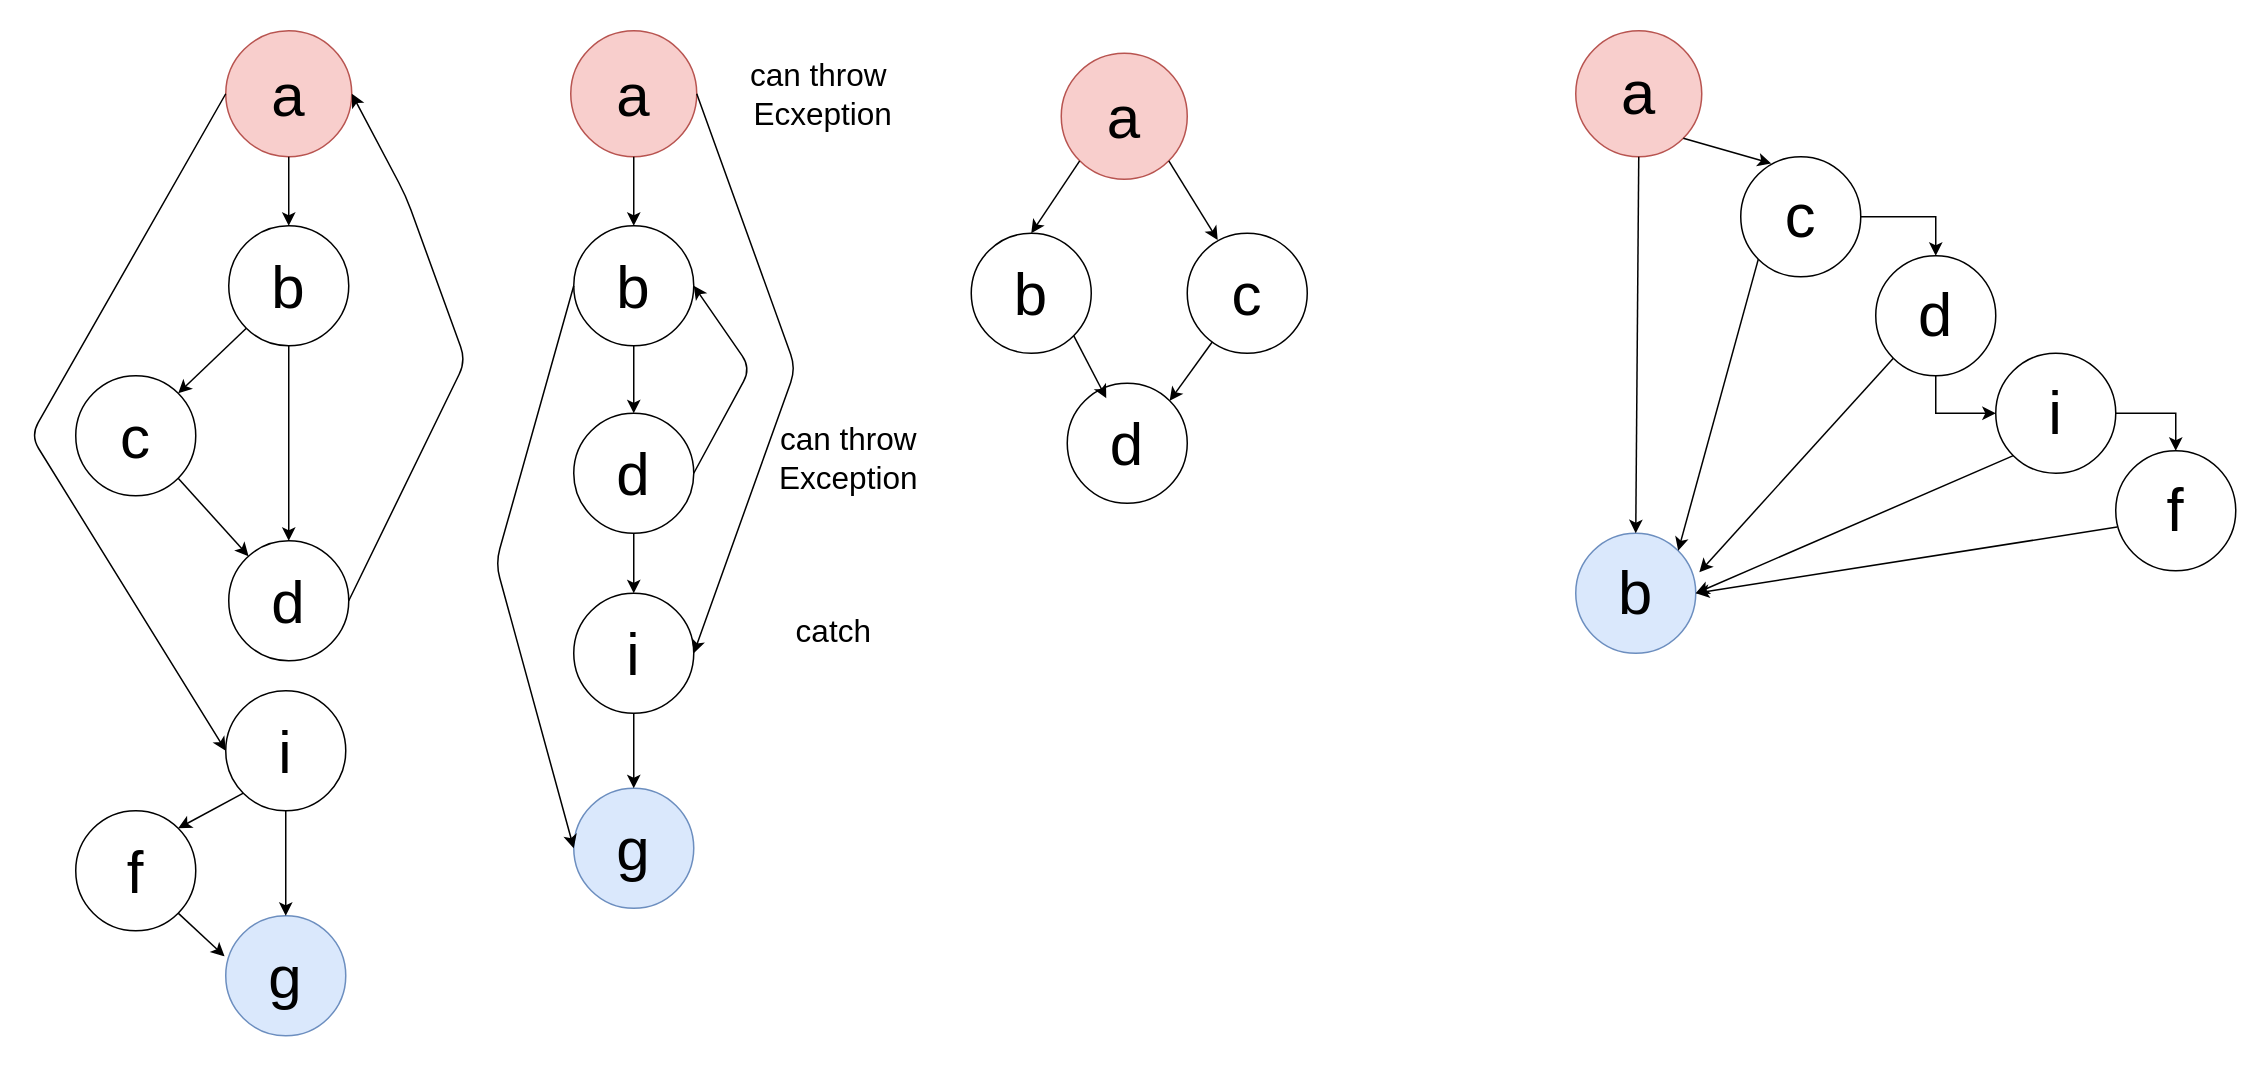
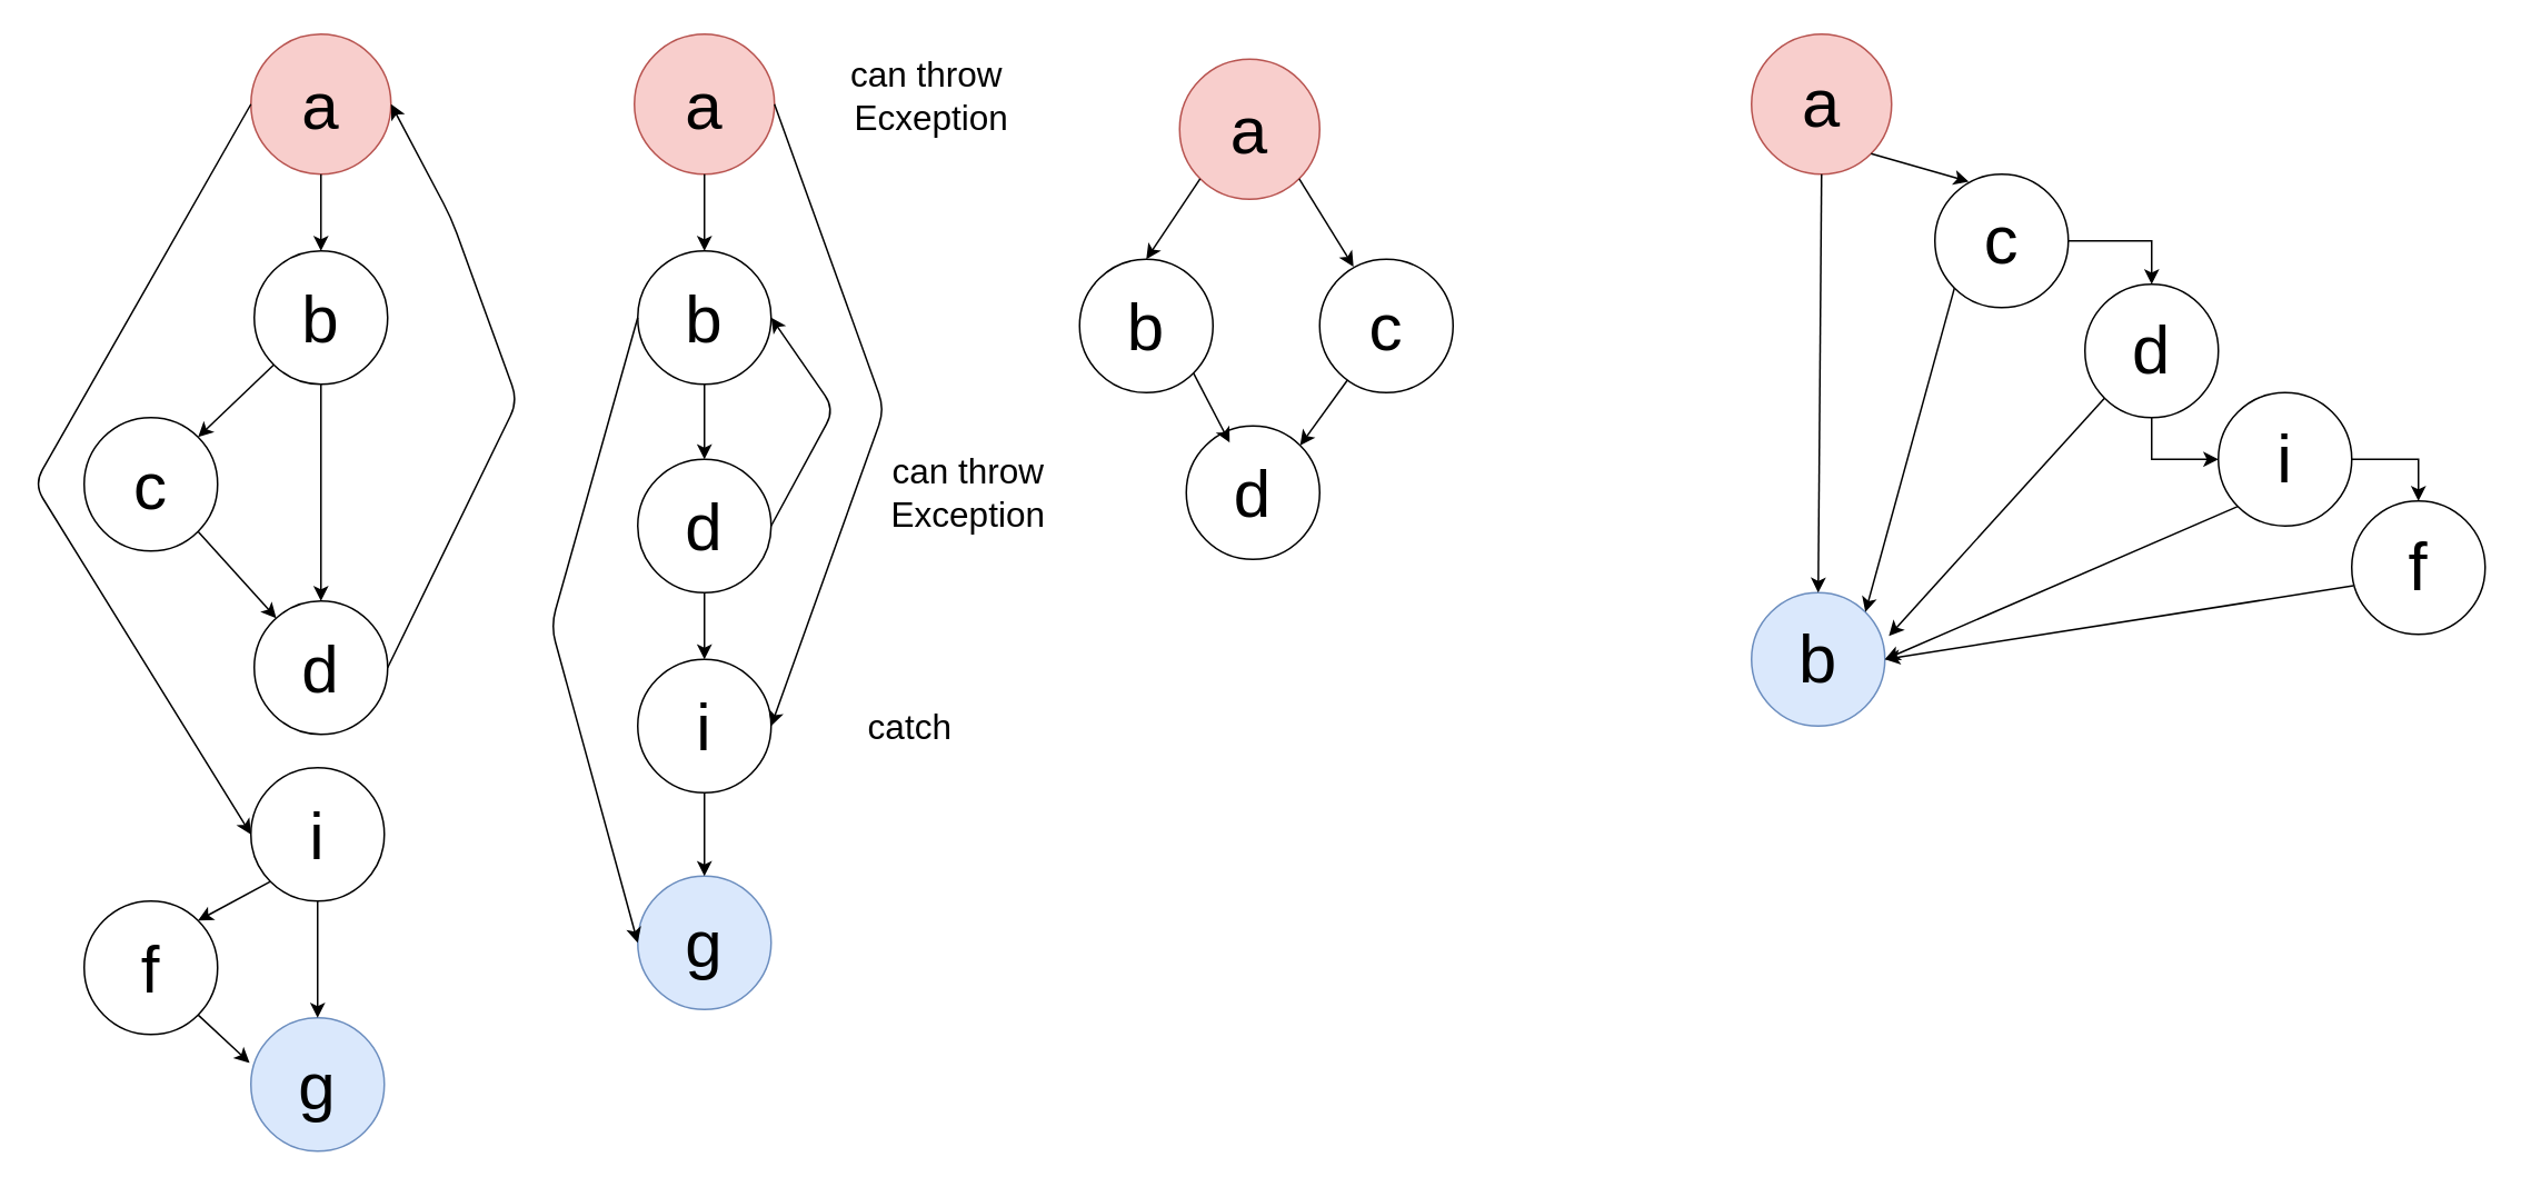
- <mxCell id="31" value="can throw&lt;br&gt;&amp;nbsp;Ecxeption" style="text;html=1;align=center;verticalAlign=middle;resizable=0;points=[];autosize=1;fontSize=21;" vertex="1" parent="1"><mxGeometry x="490" y="32" width="110" height="60" as="geometry" /></mxCell>
+ <mxCell id="31" value="can throw&lt;br&gt;&amp;nbsp;Ecxeption" style="text;html=1;align=center;verticalAlign=middle;resizable=0;points=[];autosize=1;fontSize=21;" vertex="1" parent="1"><mxGeometry x="500" y="27" width="110" height="60" as="geometry" /></mxCell>
- <mxCell id="32" value="can throw &lt;br&gt;Exception" style="text;html=1;align=center;verticalAlign=middle;resizable=0;points=[];autosize=1;fontSize=21;" vertex="1" parent="1"><mxGeometry x="510" y="275" width="110" height="60" as="geometry" /></mxCell>
+ <mxCell id="32" value="can throw &lt;br&gt;Exception" style="text;html=1;align=center;verticalAlign=middle;resizable=0;points=[];autosize=1;fontSize=21;" vertex="1" parent="1"><mxGeometry x="525" y="265" width="110" height="60" as="geometry" /></mxCell>
- <mxCell id="30" value="catch" style="text;html=1;align=center;verticalAlign=middle;resizable=0;points=[];autosize=1;fontSize=21;" vertex="1" parent="1"><mxGeometry x="520" y="405" width="70" height="30" as="geometry" /></mxCell>
+ <mxCell id="30" value="catch" style="text;html=1;align=center;verticalAlign=middle;resizable=0;points=[];autosize=1;fontSize=21;" vertex="1" parent="1"><mxGeometry x="510" y="420" width="70" height="30" as="geometry" /></mxCell>
